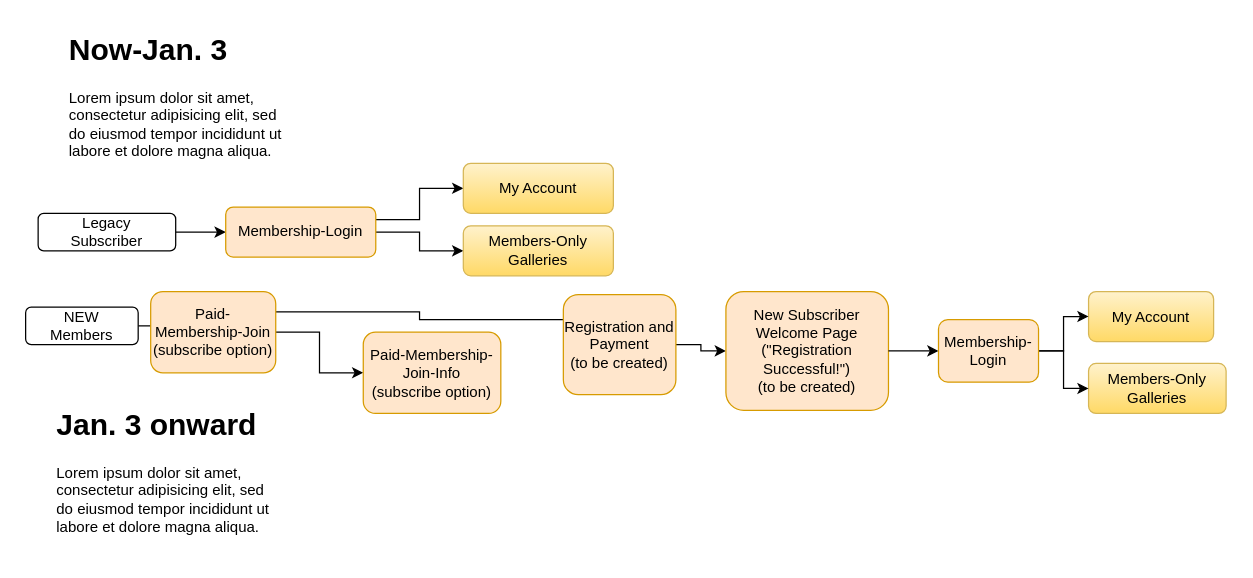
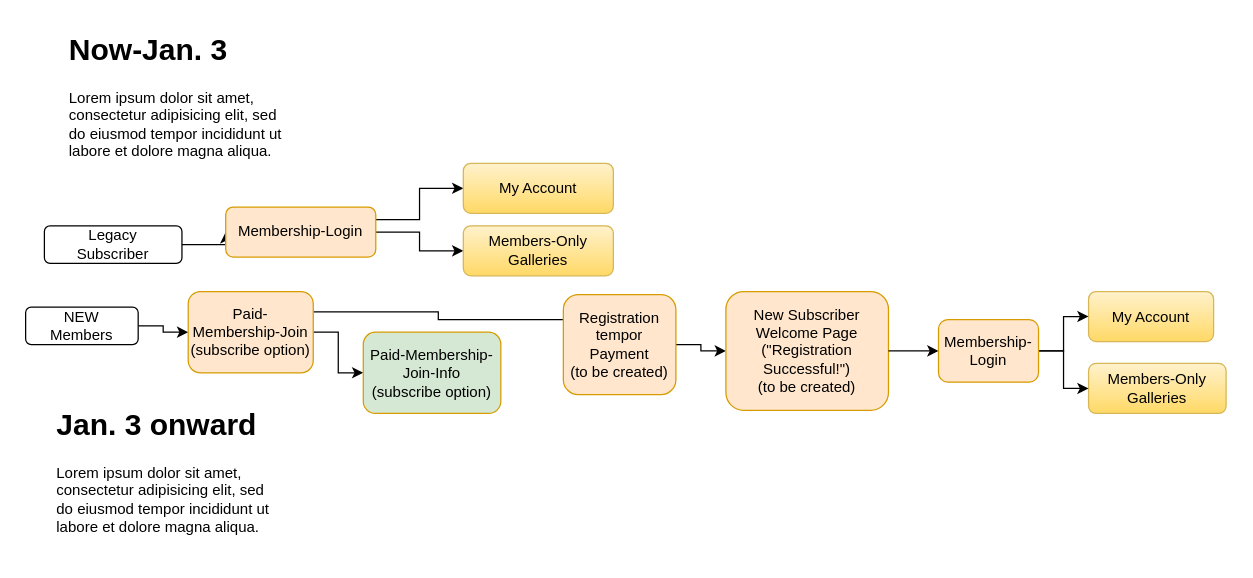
- <mxCell id="3" value="Legacy&lt;br&gt;Subscriber" style="rounded=1;whiteSpace=wrap;html=1;fontSize=12;glass=0;strokeWidth=1;shadow=0;" parent="1" vertex="1"><mxGeometry x="30" y="170" width="110" height="30" as="geometry" /></mxCell>
+ <mxCell id="3" value="Legacy&lt;br&gt;Subscriber" style="rounded=1;whiteSpace=wrap;html=1;fontSize=12;glass=0;strokeWidth=1;shadow=0;" parent="1" vertex="1"><mxGeometry x="35" y="180" width="110" height="30" as="geometry" /></mxCell>
- <mxCell id="13" value="Paid-Membership-Join&lt;br&gt;(subscribe option)" style="rounded=1;whiteSpace=wrap;html=1;fontSize=12;glass=0;strokeWidth=1;shadow=0;fillColor=#ffe6cc;strokeColor=#d79b00;" vertex="1" parent="1"><mxGeometry x="120" y="232.5" width="100" height="65" as="geometry" /></mxCell>
+ <mxCell id="13" value="Paid-Membership-Join&lt;br&gt;(subscribe option)" style="rounded=1;whiteSpace=wrap;html=1;fontSize=12;glass=0;strokeWidth=1;shadow=0;fillColor=#ffe6cc;strokeColor=#d79b00;" vertex="1" parent="1"><mxGeometry x="150" y="232.5" width="100" height="65" as="geometry" /></mxCell>
- <mxCell id="16" value="Registration and Payment&lt;br&gt;(to be created)" style="rounded=1;whiteSpace=wrap;html=1;fontSize=12;glass=0;strokeWidth=1;shadow=0;fillColor=#ffe6cc;strokeColor=#d79b00;" vertex="1" parent="1"><mxGeometry x="450" y="235" width="90" height="80" as="geometry" /></mxCell>
+ <mxCell id="16" value="Registration tempor Payment&lt;br&gt;(to be created)" style="rounded=1;whiteSpace=wrap;html=1;fontSize=12;glass=0;strokeWidth=1;shadow=0;fillColor=#ffe6cc;strokeColor=#d79b00;" vertex="1" parent="1"><mxGeometry x="450" y="235" width="90" height="80" as="geometry" /></mxCell>
- <mxCell id="14" value="Paid-Membership-Join-Info&lt;br&gt;(subscribe option)" style="rounded=1;whiteSpace=wrap;html=1;fontSize=12;glass=0;strokeWidth=1;shadow=0;fillColor=#ffe6cc;strokeColor=#d79b00;" vertex="1" parent="1"><mxGeometry x="290" y="265" width="110" height="65" as="geometry" /></mxCell>
+ <mxCell id="14" value="Paid-Membership-Join-Info&lt;br&gt;(subscribe option)" style="rounded=1;whiteSpace=wrap;html=1;fontSize=12;glass=0;strokeWidth=1;shadow=0;fillColor=#d5e8d4;strokeColor=#d79b00;" vertex="1" parent="1"><mxGeometry x="290" y="265" width="110" height="65" as="geometry" /></mxCell>
